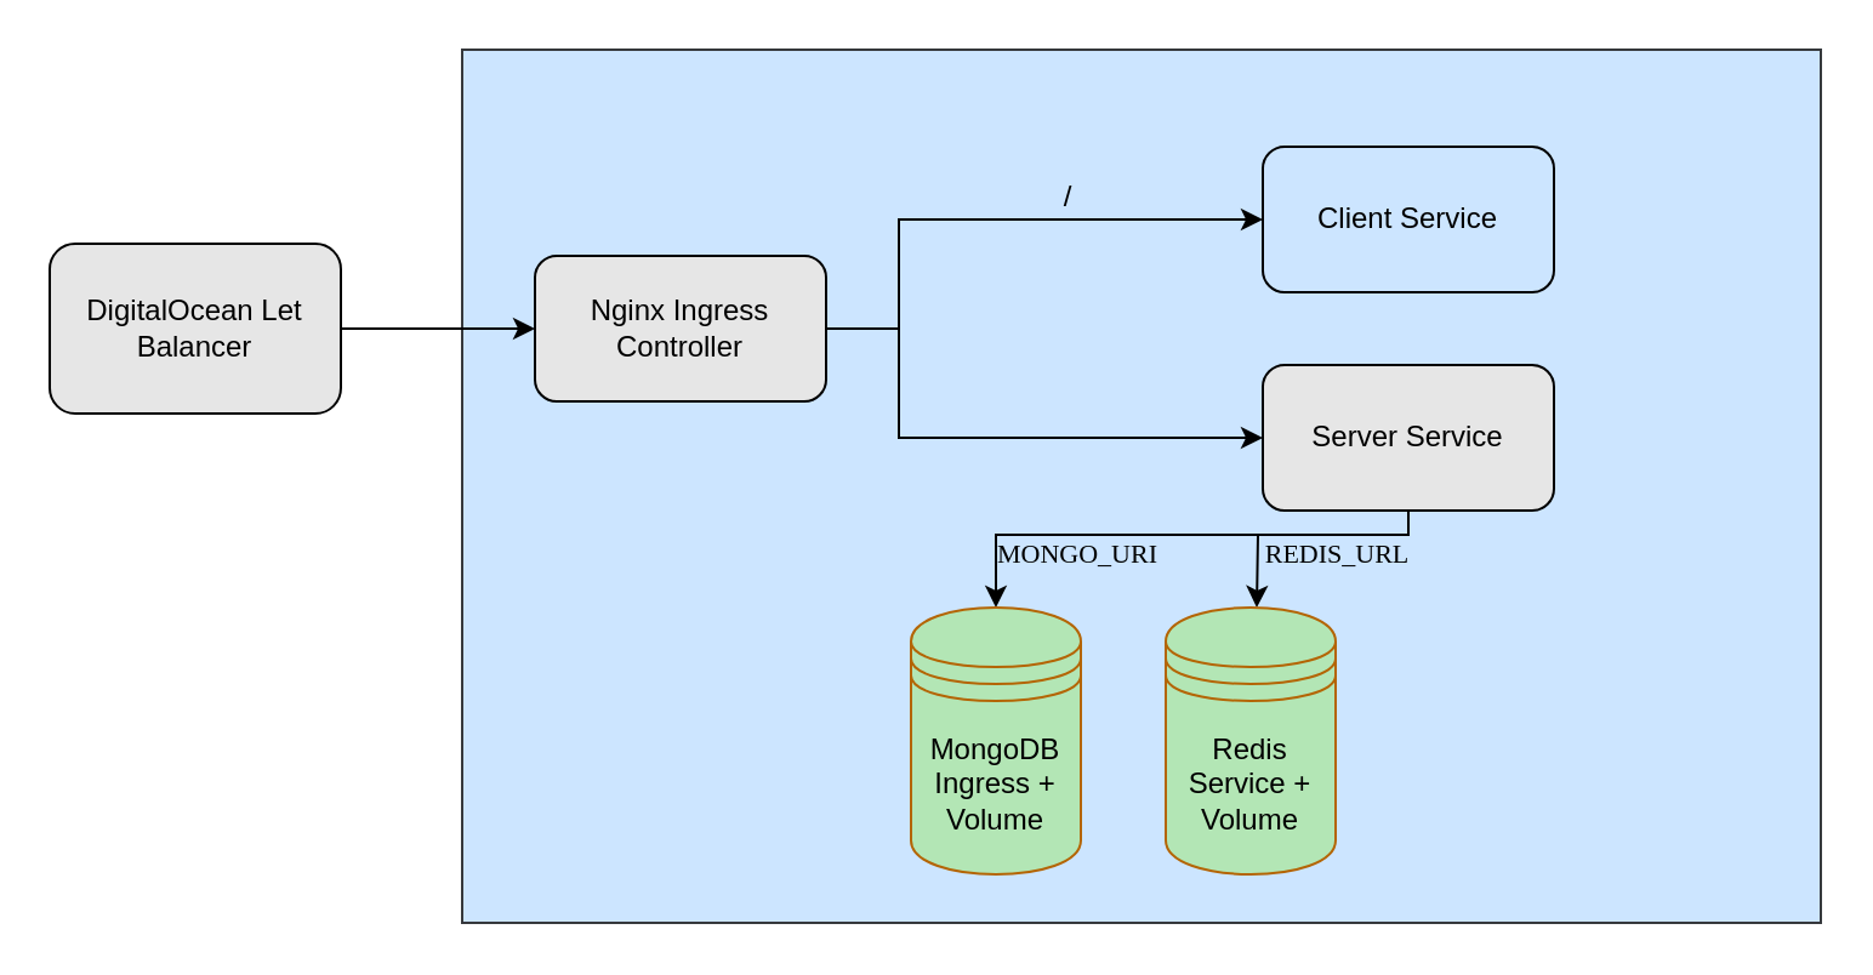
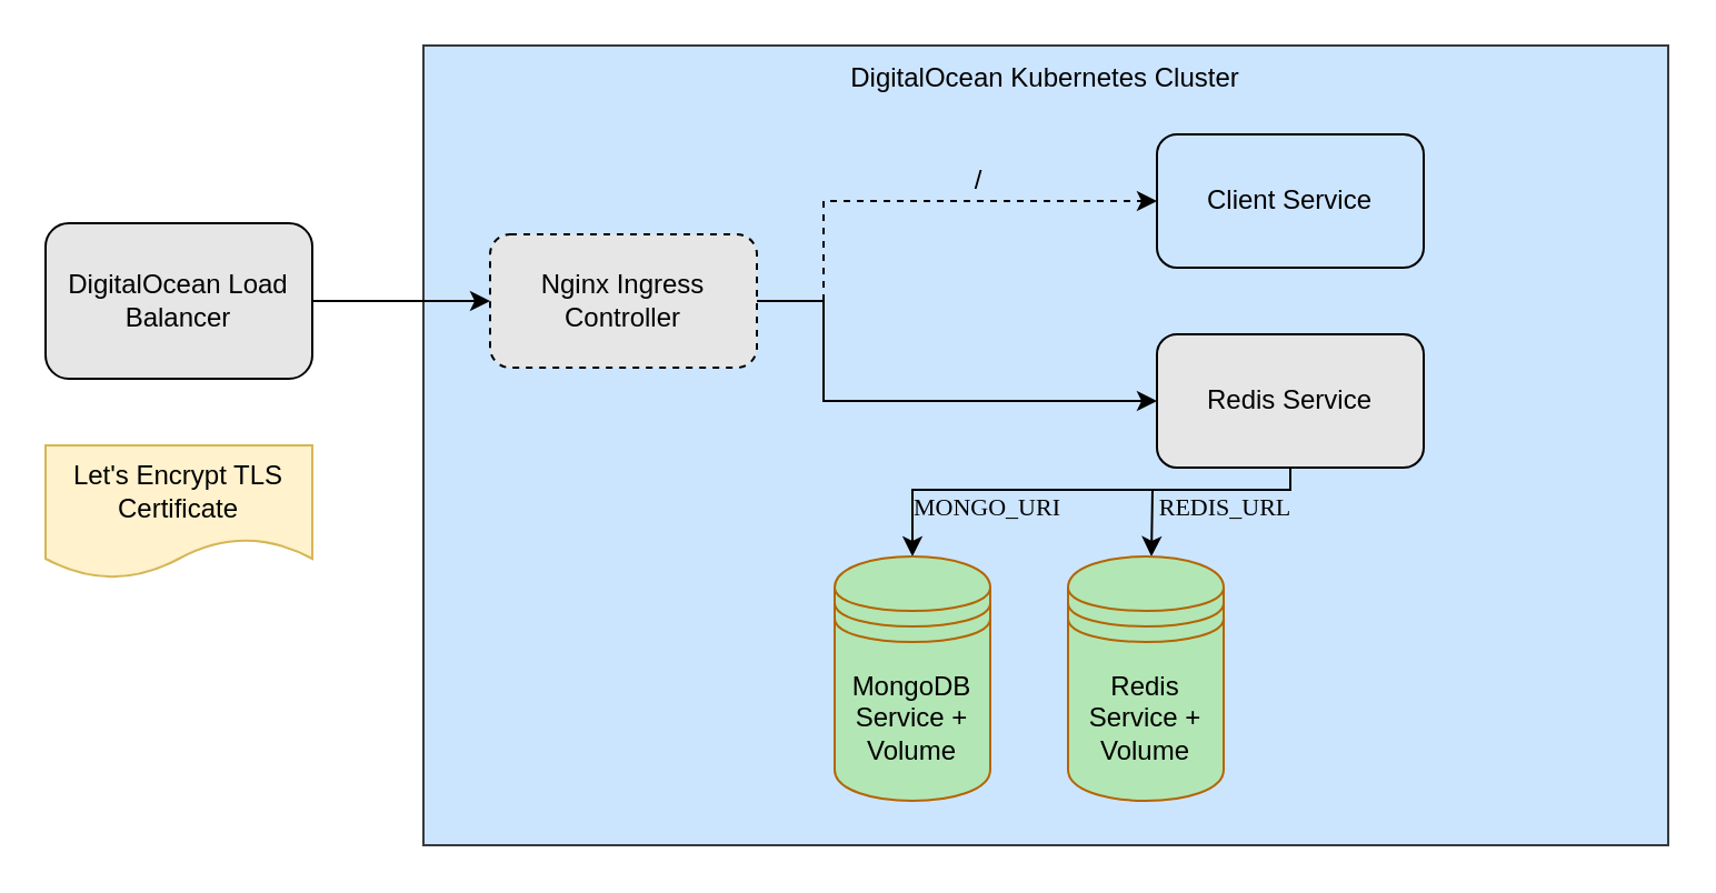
+ <mxCell id="6" value="DigitalOcean Kubernetes Cluster" style="text;html=1;strokeColor=none;fillColor=none;align=center;verticalAlign=middle;whiteSpace=wrap;rounded=0;" vertex="1" parent="1"><mxGeometry x="370" y="20" width="200" height="30" as="geometry" /></mxCell>
- <mxCell id="7" style="edgeStyle=orthogonalEdgeStyle;rounded=0;orthogonalLoop=1;jettySize=auto;html=1;" edge="1" parent="1" source="9" target="10"><mxGeometry relative="1" as="geometry"><Array as="points"><mxPoint x="370" y="135" /><mxPoint x="370" y="90" /></Array></mxGeometry></mxCell>
+ <mxCell id="7" style="edgeStyle=orthogonalEdgeStyle;rounded=0;orthogonalLoop=1;jettySize=auto;html=1;dashed=1;" edge="1" parent="1" source="9" target="10"><mxGeometry relative="1" as="geometry"><Array as="points"><mxPoint x="370" y="135" /><mxPoint x="370" y="90" /></Array></mxGeometry></mxCell>
- <mxCell id="4" value="DigitalOcean Let Balancer " style="rounded=1;whiteSpace=wrap;html=1;fillColor=#e6e6e6;" vertex="1" parent="1"><mxGeometry x="20" y="100" width="120" height="70" as="geometry" /></mxCell>
+ <mxCell id="4" value="DigitalOcean Load Balancer " style="rounded=1;whiteSpace=wrap;html=1;fillColor=#e6e6e6;" vertex="1" parent="1"><mxGeometry x="20" y="100" width="120" height="70" as="geometry" /></mxCell>
- <mxCell id="9" value="Nginx Ingress Controller" style="rounded=1;whiteSpace=wrap;html=1;fillColor=#e6e6e6;" vertex="1" parent="1"><mxGeometry x="220" y="105" width="120" height="60" as="geometry" /></mxCell>
+ <mxCell id="9" value="Nginx Ingress Controller" style="rounded=1;whiteSpace=wrap;html=1;fillColor=#e6e6e6;dashed=1;" vertex="1" parent="1"><mxGeometry x="220" y="105" width="120" height="60" as="geometry" /></mxCell>
- <mxCell id="11" value="Server Service" style="rounded=1;whiteSpace=wrap;html=1;fillColor=#e6e6e6;" vertex="1" parent="1"><mxGeometry x="520" y="150" width="120" height="60" as="geometry" /></mxCell>
+ <mxCell id="11" value="Redis Service" style="rounded=1;whiteSpace=wrap;html=1;fillColor=#e6e6e6;" vertex="1" parent="1"><mxGeometry x="520" y="150" width="120" height="60" as="geometry" /></mxCell>
+ <mxCell id="5" value=" Let's Encrypt TLS Certificate" style="shape=document;whiteSpace=wrap;html=1;boundedLbl=1;fillColor=#fff2cc;strokeColor=#d6b656;" vertex="1" parent="1"><mxGeometry x="20" y="200" width="120" height="60" as="geometry" /></mxCell>
- <mxCell id="15" value="MongoDB Ingress + Volume" style="shape=datastore;whiteSpace=wrap;html=1;fontFamily=Helvetica;fillColor=#B3E6B5;strokeColor=#b46504;gradientColor=none;" vertex="1" parent="1"><mxGeometry x="375" y="250" width="70" height="110" as="geometry" /></mxCell>
+ <mxCell id="15" value="MongoDB Service + Volume" style="shape=datastore;whiteSpace=wrap;html=1;fontFamily=Helvetica;fillColor=#B3E6B5;strokeColor=#b46504;gradientColor=none;" vertex="1" parent="1"><mxGeometry x="375" y="250" width="70" height="110" as="geometry" /></mxCell>
